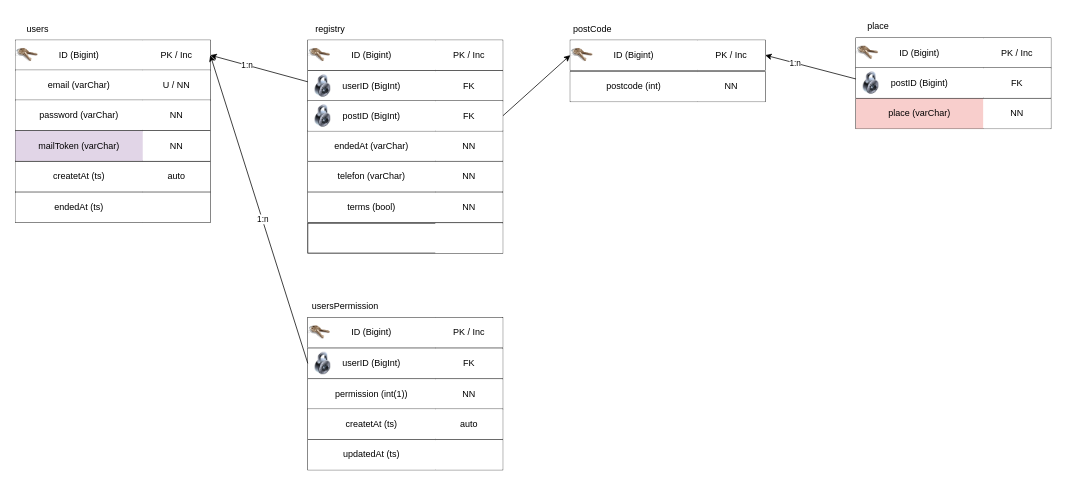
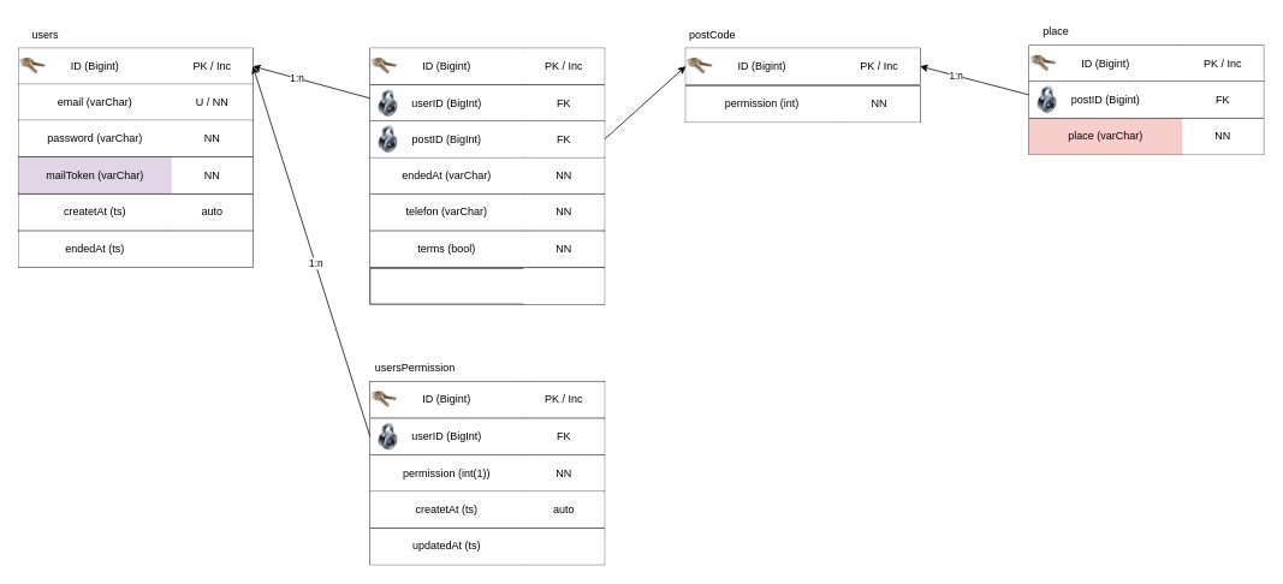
- <mxCell id="13" value="registry" style="text;html=1;strokeColor=none;fillColor=none;align=center;verticalAlign=middle;whiteSpace=wrap;rounded=0;" parent="1" vertex="1"><mxGeometry x="410" y="23" width="60" height="30" as="geometry" /></mxCell>
- <mxCell id="32" value="postcode (int)" style="rounded=0;whiteSpace=wrap;html=1;strokeColor=none;" parent="1" vertex="1"><mxGeometry x="760" y="95" width="170" height="40" as="geometry" /></mxCell>
+ <mxCell id="32" value="permission (int)" style="rounded=0;whiteSpace=wrap;html=1;strokeColor=none;" parent="1" vertex="1"><mxGeometry x="760" y="95" width="170" height="40" as="geometry" /></mxCell>
